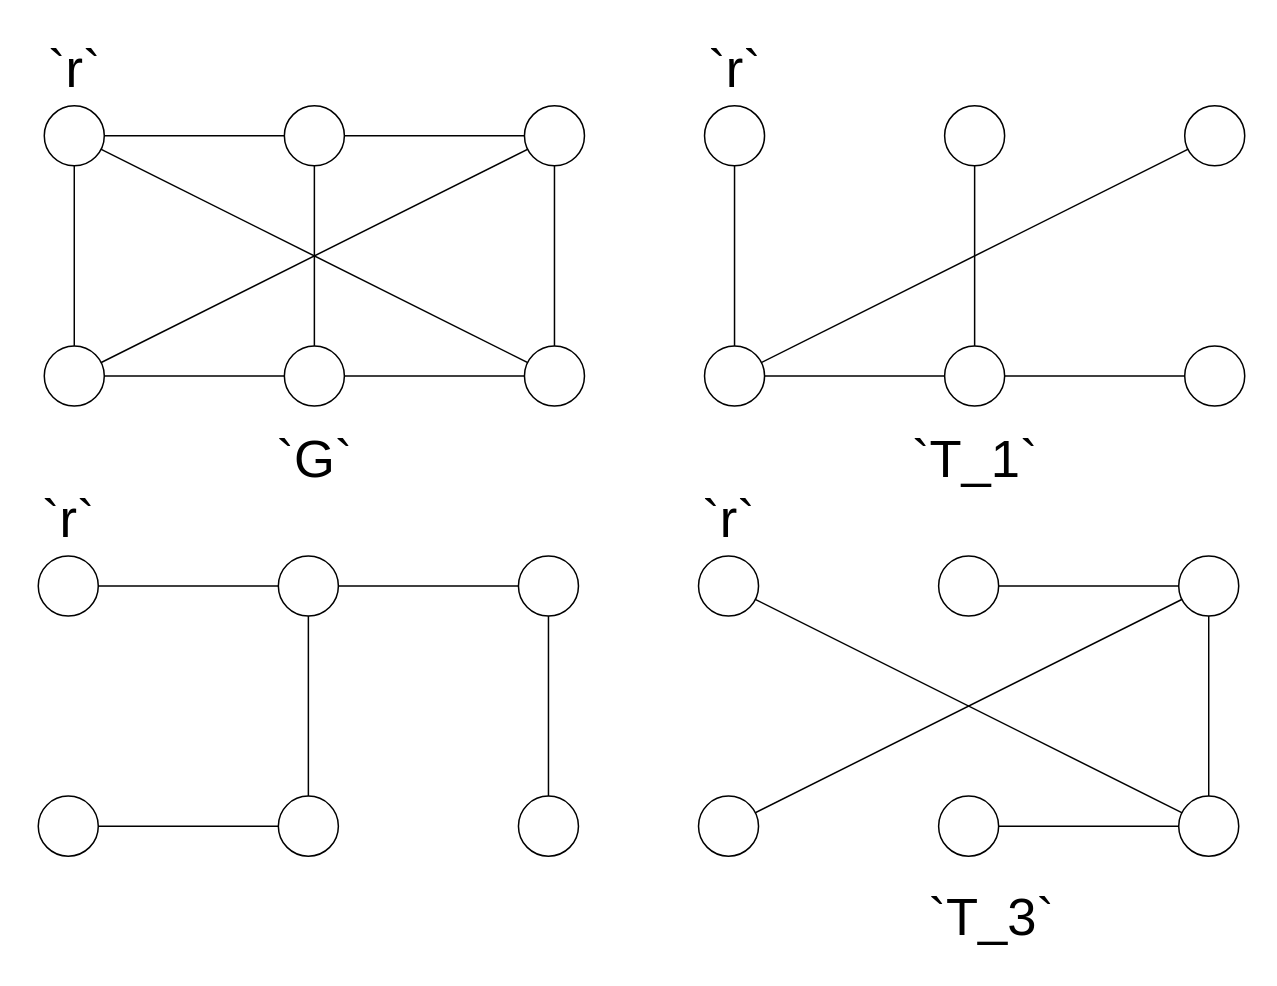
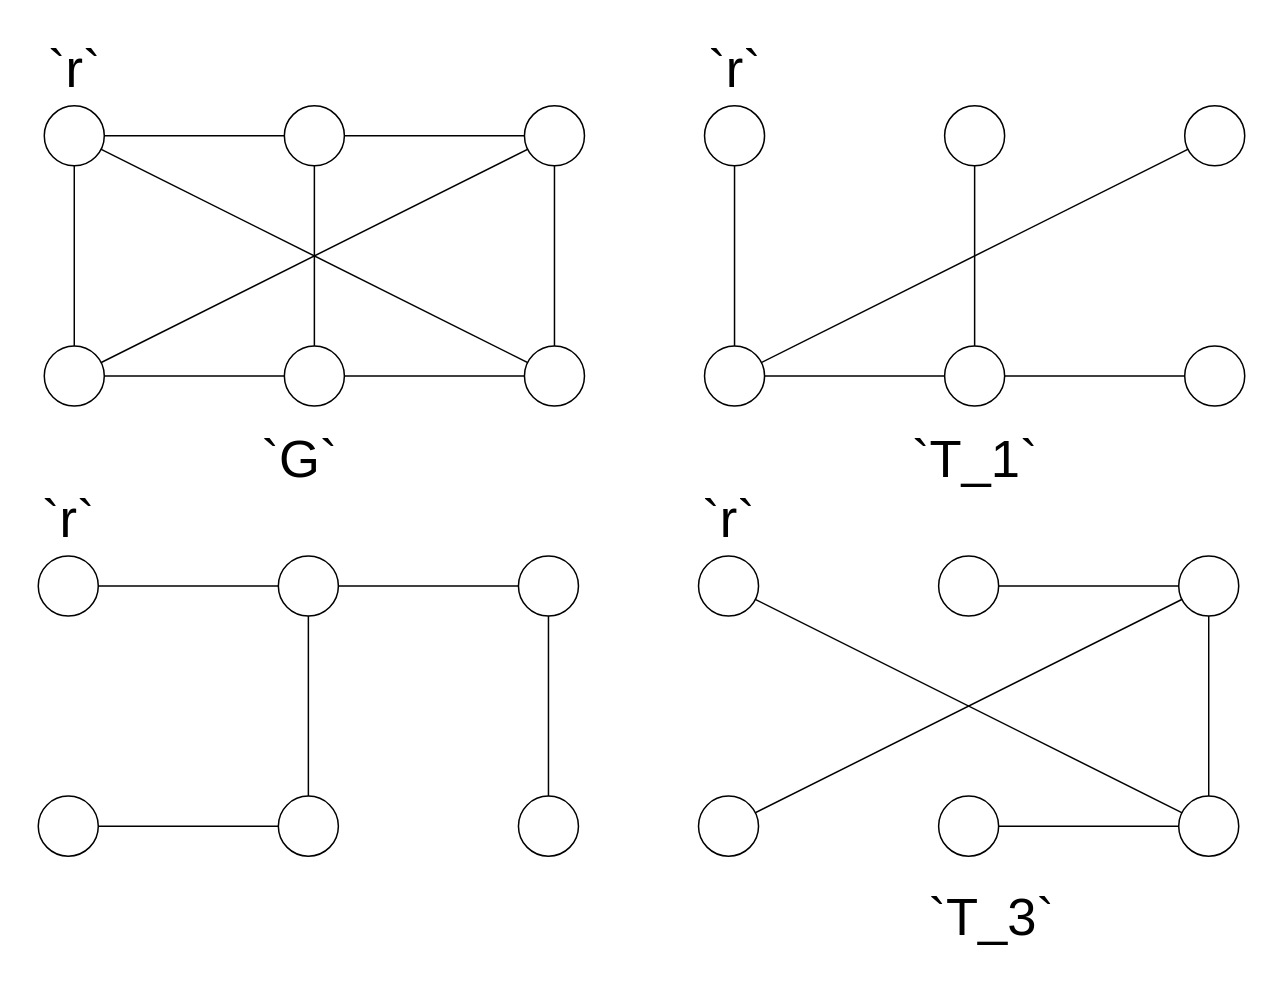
- <mxCell id="51" value="&lt;font style=&quot;font-size: 35px;&quot;&gt;`G`&lt;/font&gt;" style="text;html=1;align=center;verticalAlign=middle;resizable=0;points=[];autosize=1;fontSize=35;" vertex="1" parent="1"><mxGeometry x="174" y="280" width="70" height="50" as="geometry" /></mxCell>
+ <mxCell id="51" value="&lt;font style=&quot;font-size: 35px;&quot;&gt;`G`&lt;/font&gt;" style="text;html=1;align=center;verticalAlign=middle;resizable=0;points=[];autosize=1;fontSize=35;" vertex="1" parent="1"><mxGeometry x="164" y="280" width="70" height="50" as="geometry" /></mxCell>
